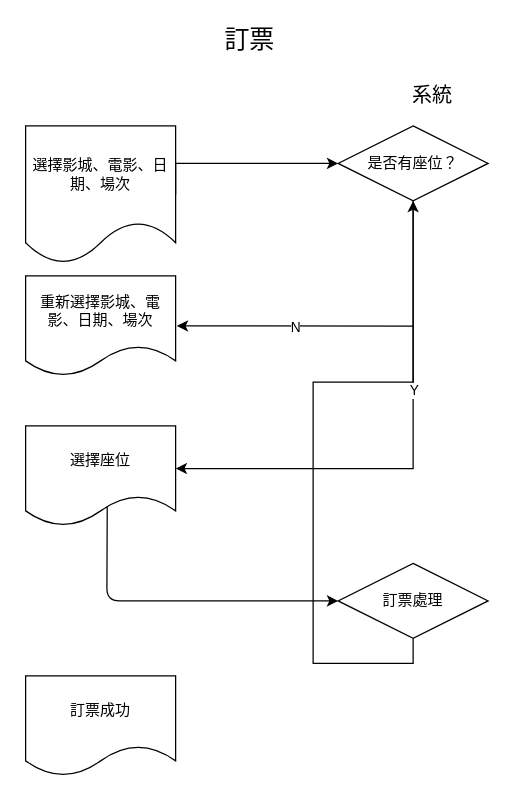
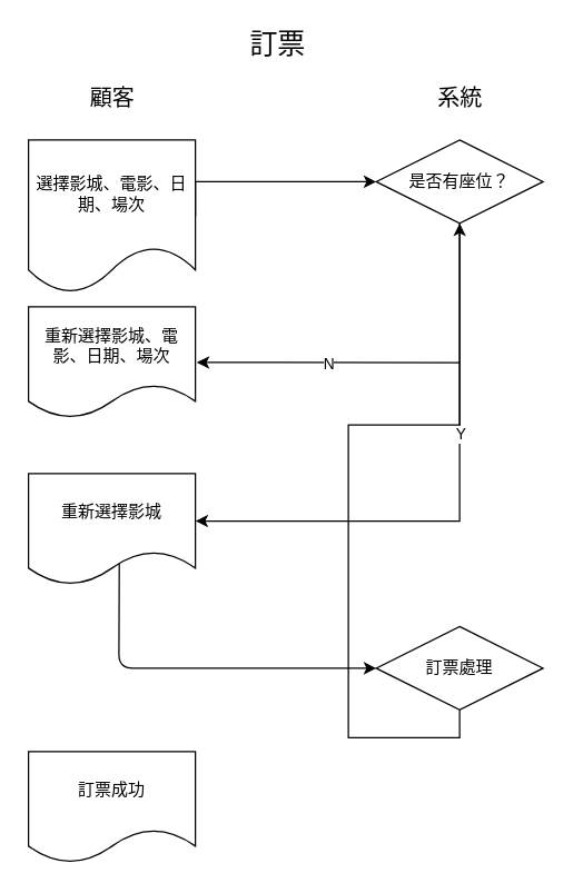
+ <mxCell id="3" value="&lt;font style=&quot;font-size: 16px&quot;&gt;顧客&lt;/font&gt;" style="text;html=1;align=center;verticalAlign=middle;resizable=0;points=[];autosize=1;" vertex="1" parent="1"><mxGeometry x="55" y="60" width="50" height="20" as="geometry" /></mxCell>
- <mxCell id="4" value="&lt;font style=&quot;font-size: 16px&quot;&gt;系統&lt;/font&gt;" style="text;html=1;align=center;verticalAlign=middle;resizable=0;points=[];autosize=1;" vertex="1" parent="1"><mxGeometry x="320" y="65" width="50" height="20" as="geometry" /></mxCell>
+ <mxCell id="4" value="&lt;font style=&quot;font-size: 16px&quot;&gt;系統&lt;/font&gt;" style="text;html=1;align=center;verticalAlign=middle;resizable=0;points=[];autosize=1;" vertex="1" parent="1"><mxGeometry x="305" y="60" width="50" height="20" as="geometry" /></mxCell>
- <mxCell id="11" value="選擇座位" style="shape=document;whiteSpace=wrap;html=1;boundedLbl=1;" vertex="1" parent="1"><mxGeometry x="20" y="340" width="120" height="80" as="geometry" /></mxCell>
+ <mxCell id="11" value="重新選擇影城" style="shape=document;whiteSpace=wrap;html=1;boundedLbl=1;" vertex="1" parent="1"><mxGeometry x="20" y="340" width="120" height="80" as="geometry" /></mxCell>
